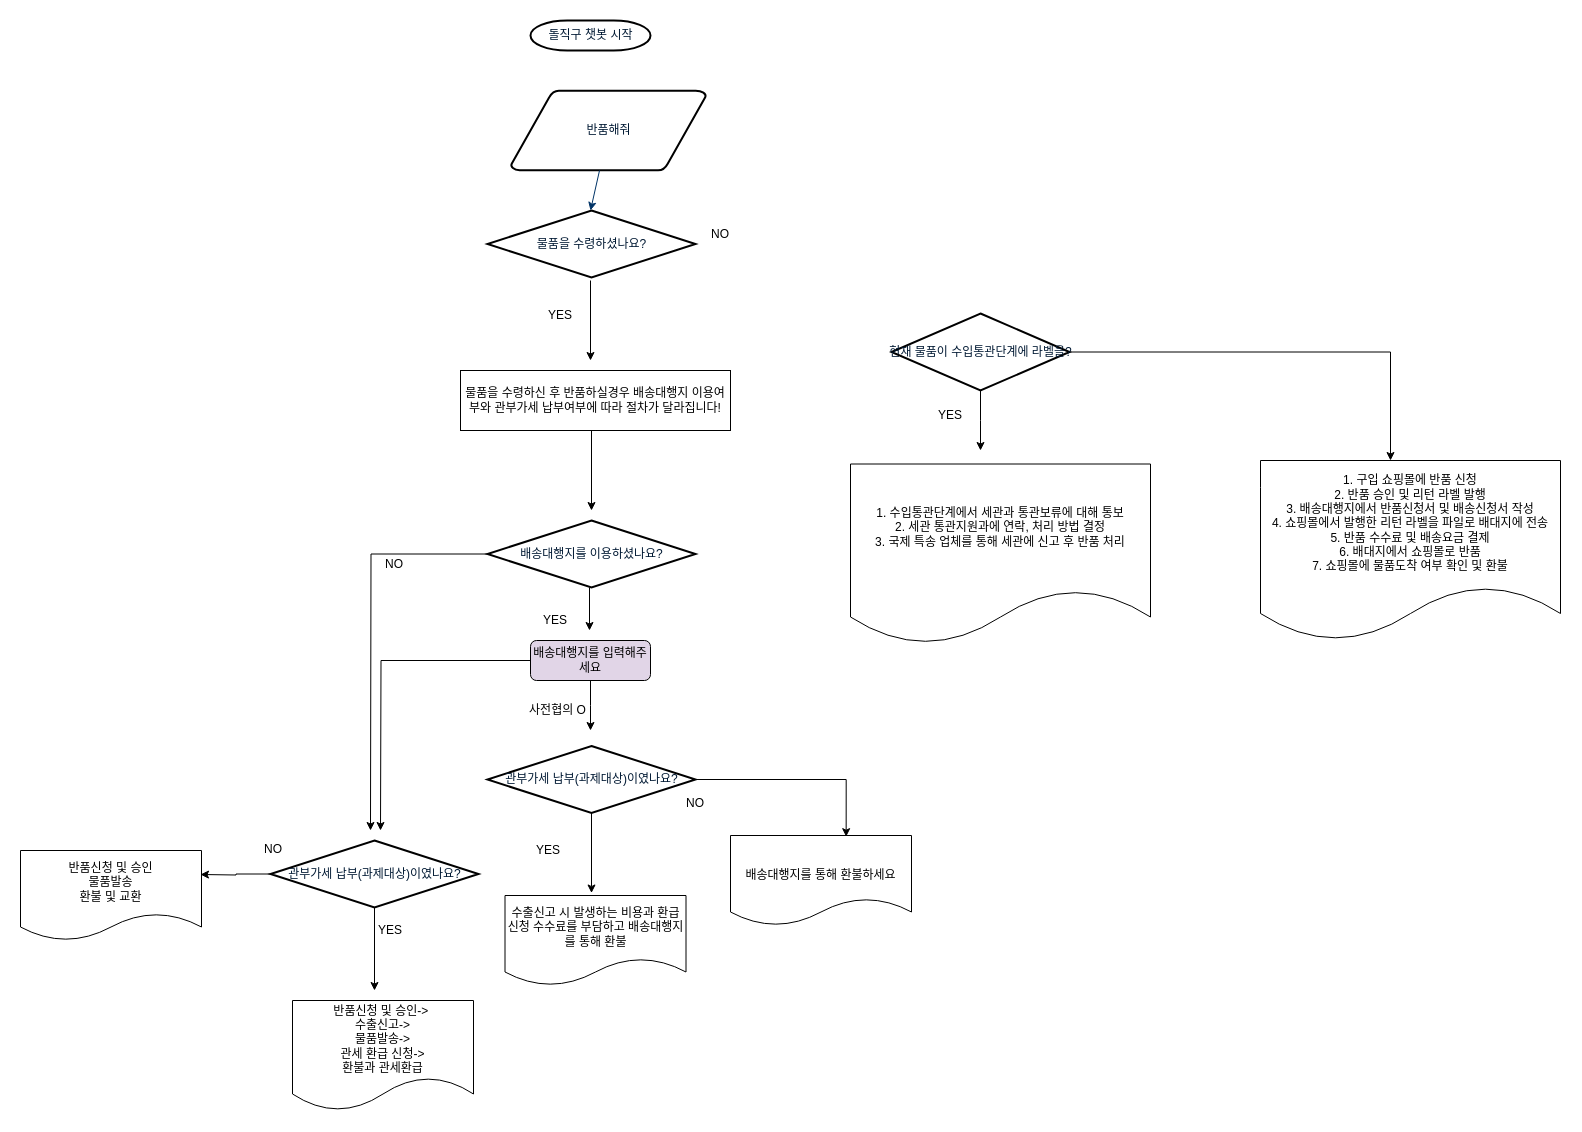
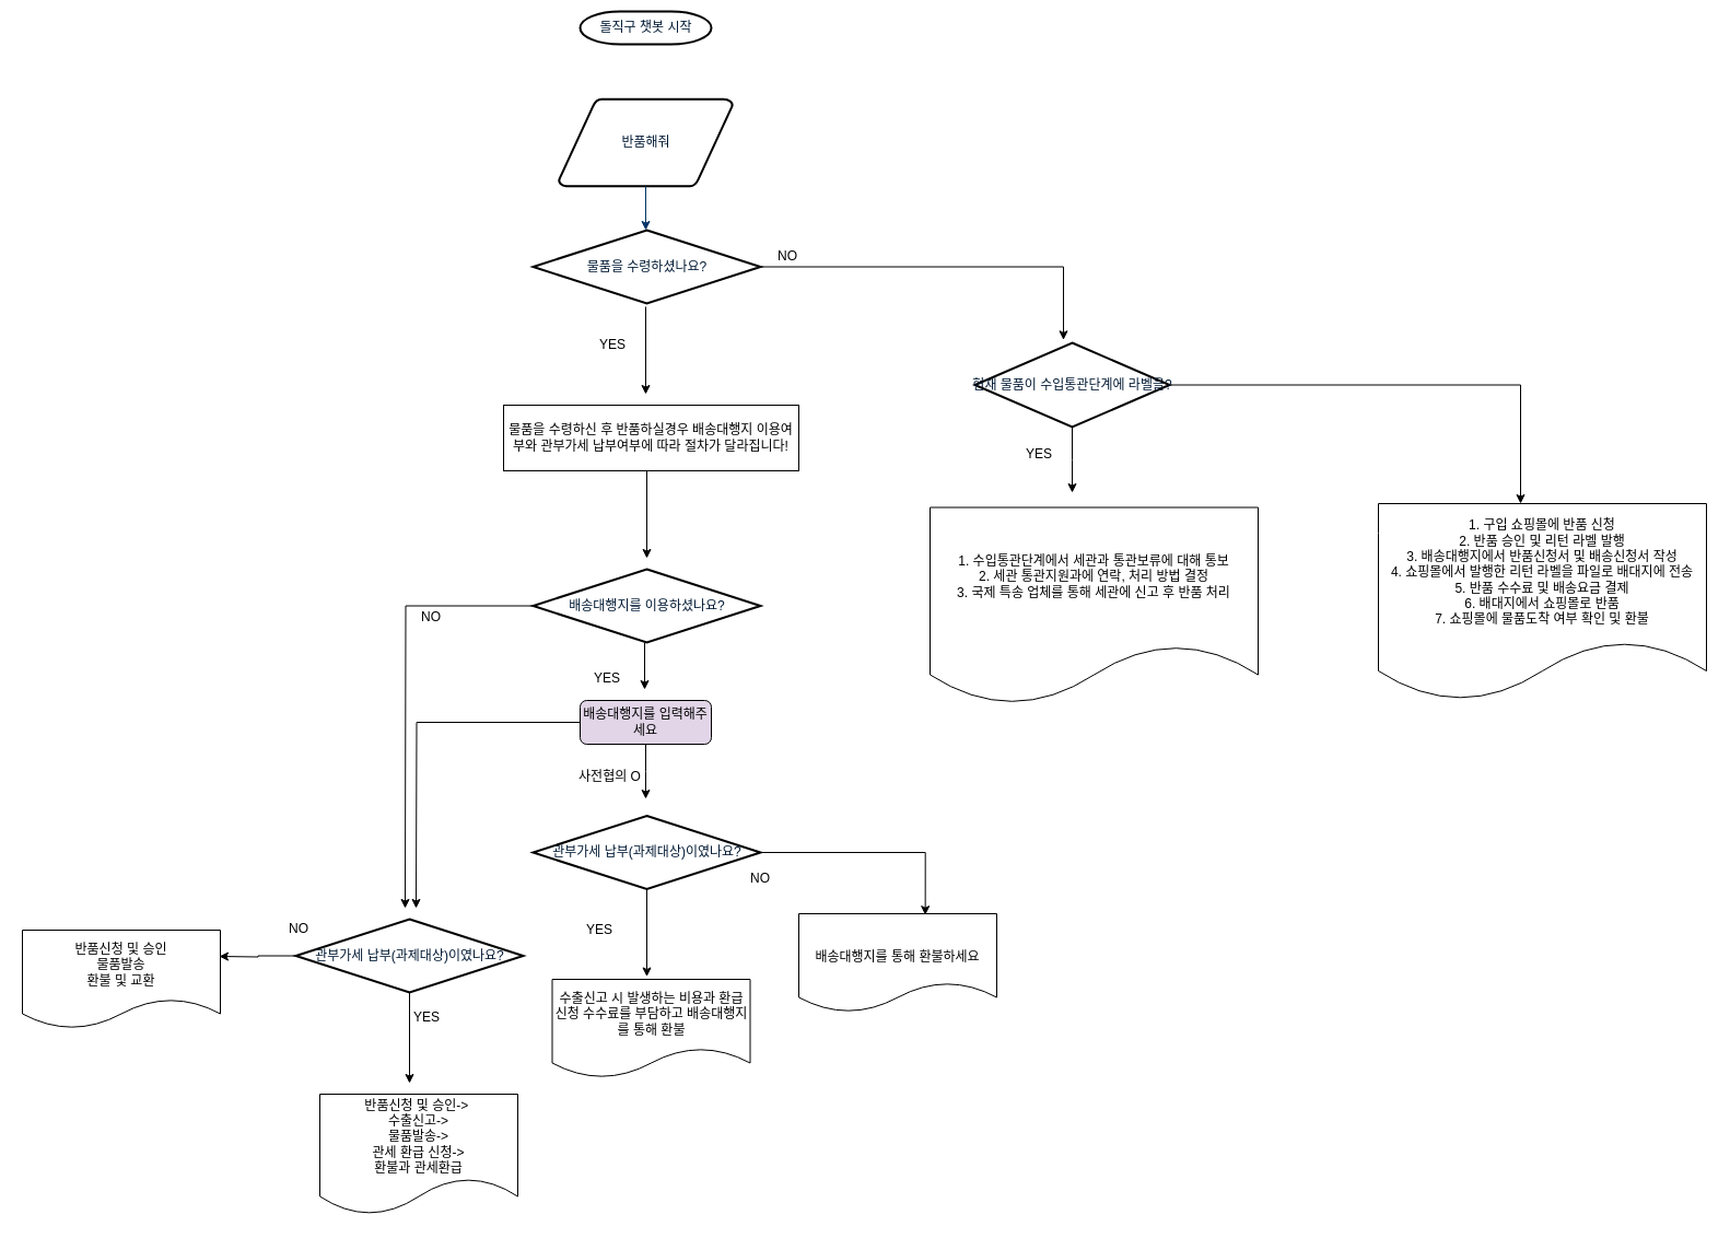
- <mxCell id="2" value="돌직구 챗봇 시작" style="shape=mxgraph.flowchart.terminator;fillColor=#FFFFFF;strokeColor=#000000;strokeWidth=2;gradientColor=none;gradientDirection=north;fontColor=#001933;fontStyle=0;html=1;" parent="1" vertex="1"><mxGeometry x="530" y="20" width="120" height="30" as="geometry" /></mxCell>
+ <mxCell id="2" value="돌직구 챗봇 시작" style="shape=mxgraph.flowchart.terminator;fillColor=#FFFFFF;strokeColor=#000000;strokeWidth=2;gradientColor=none;gradientDirection=north;fontColor=#001933;fontStyle=0;html=1;" parent="1" vertex="1"><mxGeometry x="530" y="10" width="120" height="30" as="geometry" /></mxCell>
- <mxCell id="3" value="반품해줘" style="shape=mxgraph.flowchart.data;fillColor=#FFFFFF;strokeColor=#000000;strokeWidth=2;gradientColor=none;gradientDirection=north;fontColor=#001933;fontStyle=0;html=1;" parent="1" vertex="1"><mxGeometry x="510.5" y="90" width="195" height="80" as="geometry" /></mxCell>
+ <mxCell id="3" value="반품해줘" style="shape=mxgraph.flowchart.data;fillColor=#FFFFFF;strokeColor=#000000;strokeWidth=2;gradientColor=none;gradientDirection=north;fontColor=#001933;fontStyle=0;html=1;" parent="1" vertex="1"><mxGeometry x="510.5" y="90" width="159" height="80" as="geometry" /></mxCell>
+ <mxCell id="4" style="edgeStyle=orthogonalEdgeStyle;rounded=0;orthogonalLoop=1;jettySize=auto;html=1;exitX=1;exitY=0.5;exitDx=0;exitDy=0;exitPerimeter=0;entryX=0.455;entryY=-0.035;entryDx=0;entryDy=0;entryPerimeter=0;" edge="1" parent="1" source="5" target="37"><mxGeometry relative="1" as="geometry" /></mxCell>
